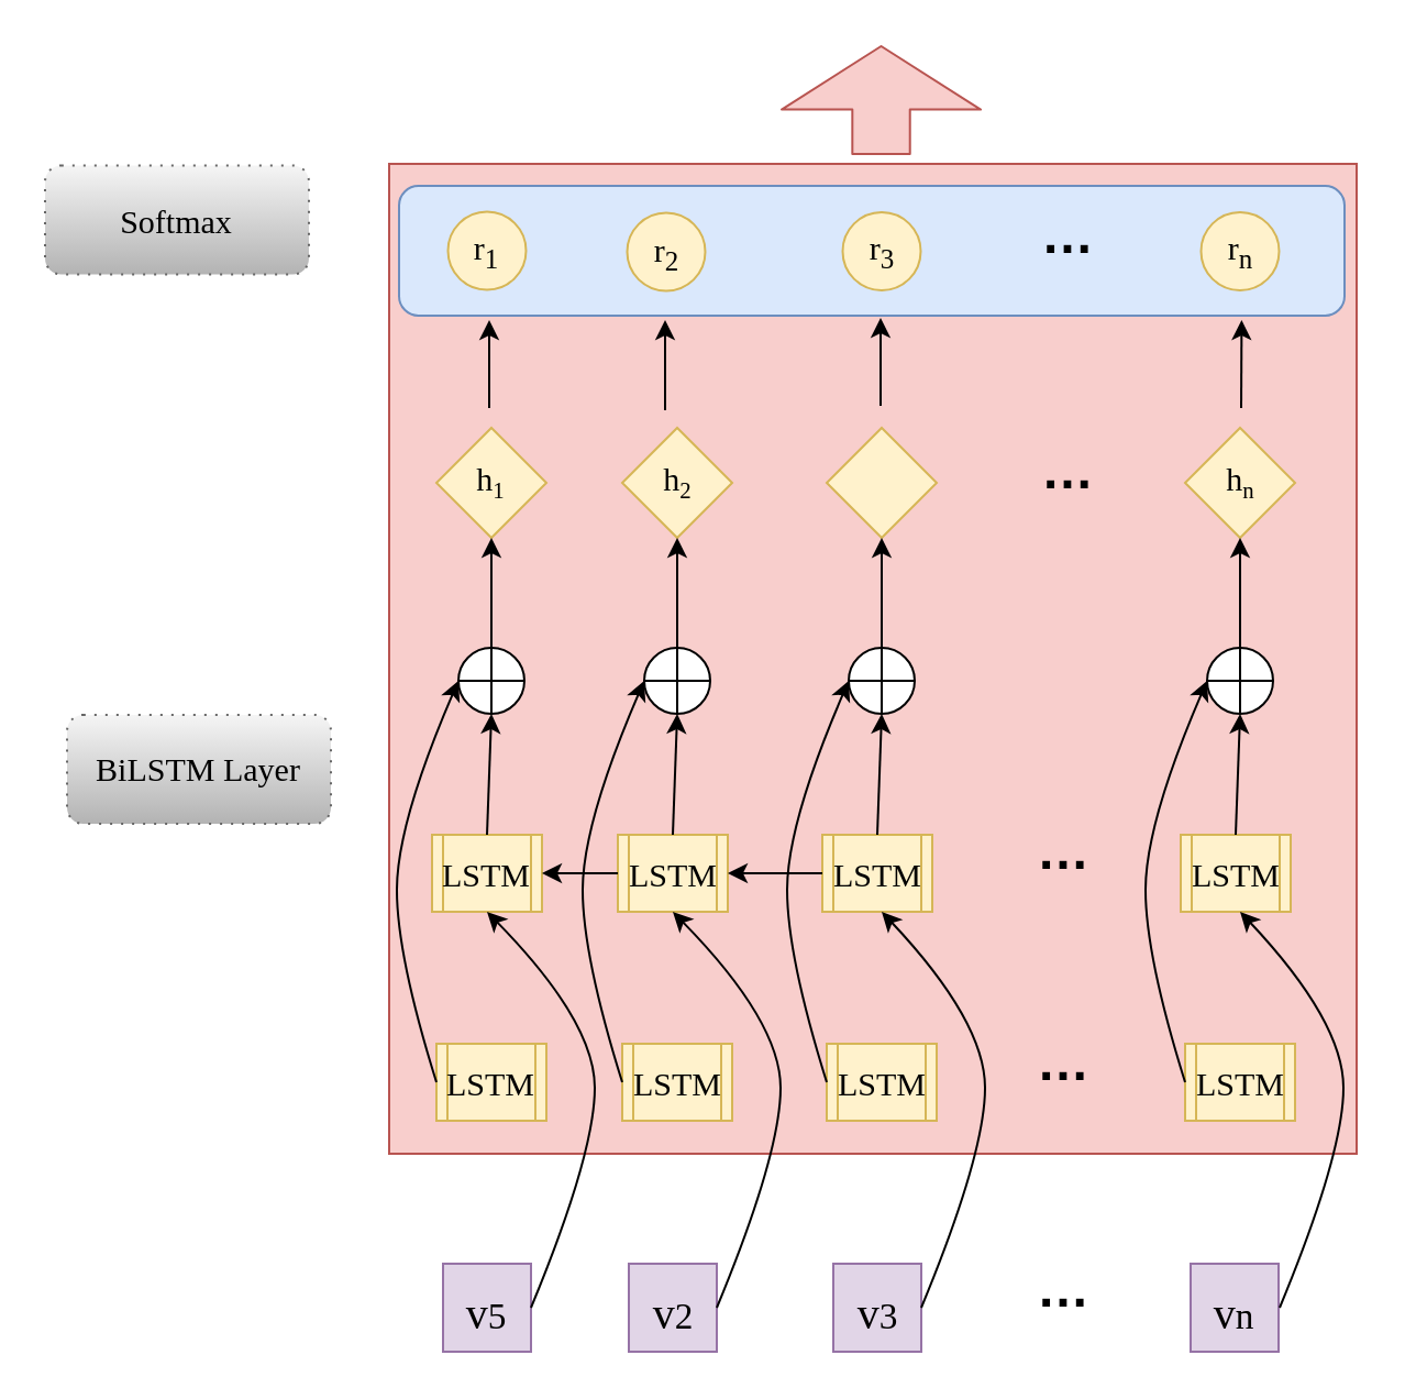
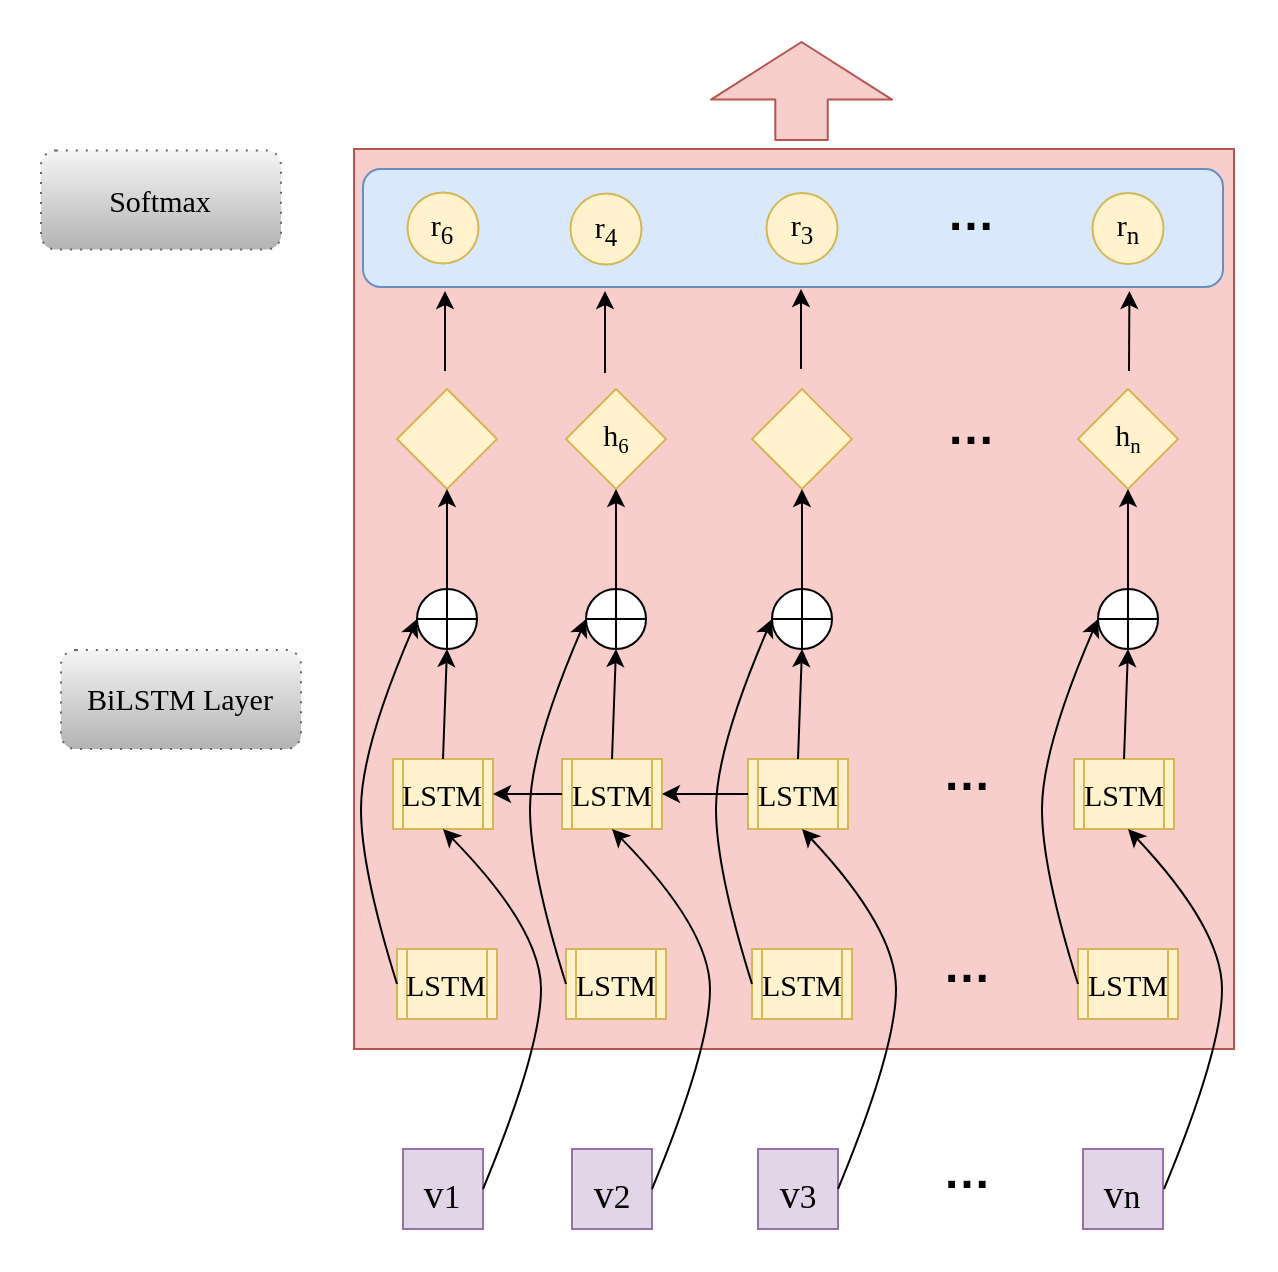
- <mxCell id="61" value="r&lt;sub&gt;1&lt;/sub&gt;" style="text;html=1;strokeColor=none;fillColor=none;align=center;verticalAlign=middle;whiteSpace=wrap;rounded=0;labelBackgroundColor=none;fontFamily=Georgia;fontSize=15;" parent="1" vertex="1"><mxGeometry x="201" y="104" width="40" height="20" as="geometry" /></mxCell>
+ <mxCell id="61" value="r&lt;sub&gt;6&lt;/sub&gt;" style="text;html=1;strokeColor=none;fillColor=none;align=center;verticalAlign=middle;whiteSpace=wrap;rounded=0;labelBackgroundColor=none;fontFamily=Georgia;fontSize=15;" parent="1" vertex="1"><mxGeometry x="201" y="104" width="40" height="20" as="geometry" /></mxCell>
- <mxCell id="63" value="r&lt;sub&gt;2&lt;/sub&gt;" style="text;html=1;strokeColor=none;fillColor=none;align=center;verticalAlign=middle;whiteSpace=wrap;rounded=0;labelBackgroundColor=none;fontFamily=Georgia;fontSize=15;" parent="1" vertex="1"><mxGeometry x="282.5" y="104.5" width="40" height="20" as="geometry" /></mxCell>
+ <mxCell id="63" value="r&lt;sub&gt;4&lt;/sub&gt;" style="text;html=1;strokeColor=none;fillColor=none;align=center;verticalAlign=middle;whiteSpace=wrap;rounded=0;labelBackgroundColor=none;fontFamily=Georgia;fontSize=15;" parent="1" vertex="1"><mxGeometry x="282.5" y="104.5" width="40" height="20" as="geometry" /></mxCell>
- <mxCell id="18" value="h&lt;span style=&quot;font-size: 12.5px&quot;&gt;&lt;sub&gt;1&lt;/sub&gt;&lt;/span&gt;" style="text;html=1;strokeColor=none;fillColor=none;align=center;verticalAlign=middle;whiteSpace=wrap;rounded=0;labelBackgroundColor=none;fontFamily=Georgia;fontSize=15;" parent="1" vertex="1"><mxGeometry x="203" y="209" width="40" height="20" as="geometry" /></mxCell>
- <mxCell id="29" value="h&lt;span style=&quot;font-size: 12.5px&quot;&gt;&lt;sub&gt;2&lt;/sub&gt;&lt;/span&gt;" style="text;html=1;strokeColor=none;fillColor=none;align=center;verticalAlign=middle;whiteSpace=wrap;rounded=0;labelBackgroundColor=none;fontFamily=Georgia;fontSize=15;" parent="1" vertex="1"><mxGeometry x="287.5" y="209" width="40" height="20" as="geometry" /></mxCell>
+ <mxCell id="29" value="h&lt;span style=&quot;font-size: 12.5px&quot;&gt;&lt;sub&gt;6&lt;/sub&gt;&lt;/span&gt;" style="text;html=1;strokeColor=none;fillColor=none;align=center;verticalAlign=middle;whiteSpace=wrap;rounded=0;labelBackgroundColor=none;fontFamily=Georgia;fontSize=15;" parent="1" vertex="1"><mxGeometry x="287.5" y="209" width="40" height="20" as="geometry" /></mxCell>
- <mxCell id="4" value="&lt;sub&gt;&lt;span style=&quot;font-size: 20px&quot;&gt;v&lt;/span&gt;5&lt;/sub&gt;" style="text;html=1;strokeColor=none;fillColor=none;align=center;verticalAlign=middle;whiteSpace=wrap;rounded=0;labelBackgroundColor=none;fontFamily=Georgia;fontSize=20;" parent="1" vertex="1"><mxGeometry x="201" y="584" width="40" height="20" as="geometry" /></mxCell>
+ <mxCell id="4" value="&lt;sub&gt;&lt;span style=&quot;font-size: 20px&quot;&gt;v&lt;/span&gt;1&lt;/sub&gt;" style="text;html=1;strokeColor=none;fillColor=none;align=center;verticalAlign=middle;whiteSpace=wrap;rounded=0;labelBackgroundColor=none;fontFamily=Georgia;fontSize=20;" parent="1" vertex="1"><mxGeometry x="201" y="584" width="40" height="20" as="geometry" /></mxCell>
